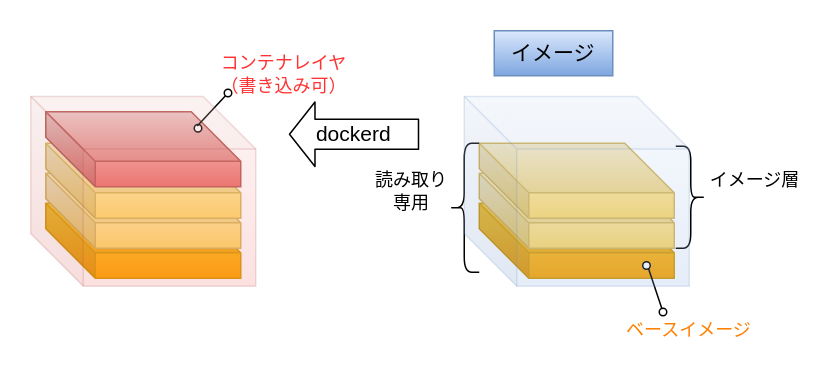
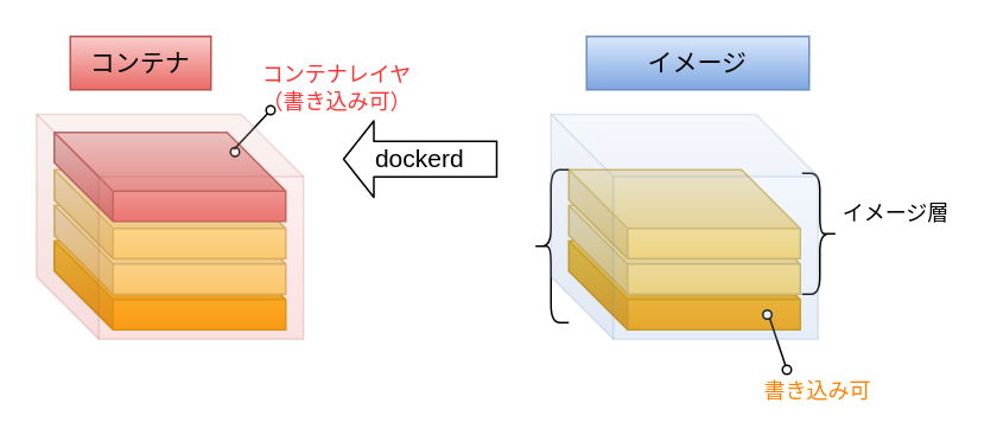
+ <mxCell id="25" value="コンテナ" style="rounded=0;whiteSpace=wrap;html=1;fontSize=14;gradientColor=#ea6b66;fillColor=#f8cecc;strokeColor=#b85450;" vertex="1" parent="1"><mxGeometry x="39" y="20" width="79" height="30" as="geometry" /></mxCell>
- <mxCell id="26" value="イメージ" style="rounded=0;whiteSpace=wrap;html=1;fontSize=14;gradientColor=#7ea6e0;fillColor=#dae8fc;strokeColor=#6c8ebf;" vertex="1" parent="1"><mxGeometry x="329" y="20" width="79" height="30" as="geometry" /></mxCell>
+ <mxCell id="26" value="イメージ" style="rounded=0;whiteSpace=wrap;html=1;fontSize=14;gradientColor=#7ea6e0;fillColor=#dae8fc;strokeColor=#6c8ebf;" vertex="1" parent="1"><mxGeometry x="329" y="20" width="125" height="30" as="geometry" /></mxCell>
- <mxCell id="10" value="読み取り専用" style="text;html=1;strokeColor=none;fillColor=none;align=center;verticalAlign=middle;whiteSpace=wrap;rounded=0;fontColor=#000000;" vertex="1" parent="1"><mxGeometry x="249" y="112" width="50" height="30" as="geometry" /></mxCell>
- <mxCell id="8" value="ベースイメージ" style="text;html=1;strokeColor=none;fillColor=none;align=center;verticalAlign=middle;whiteSpace=wrap;rounded=0;fontColor=#FF8000;" vertex="1" parent="1"><mxGeometry x="399" y="210" width="120" height="20" as="geometry" /></mxCell>
+ <mxCell id="8" value="書き込み可" style="text;html=1;strokeColor=none;fillColor=none;align=center;verticalAlign=middle;whiteSpace=wrap;rounded=0;fontColor=#FF8000;" vertex="1" parent="1"><mxGeometry x="399" y="210" width="120" height="20" as="geometry" /></mxCell>
